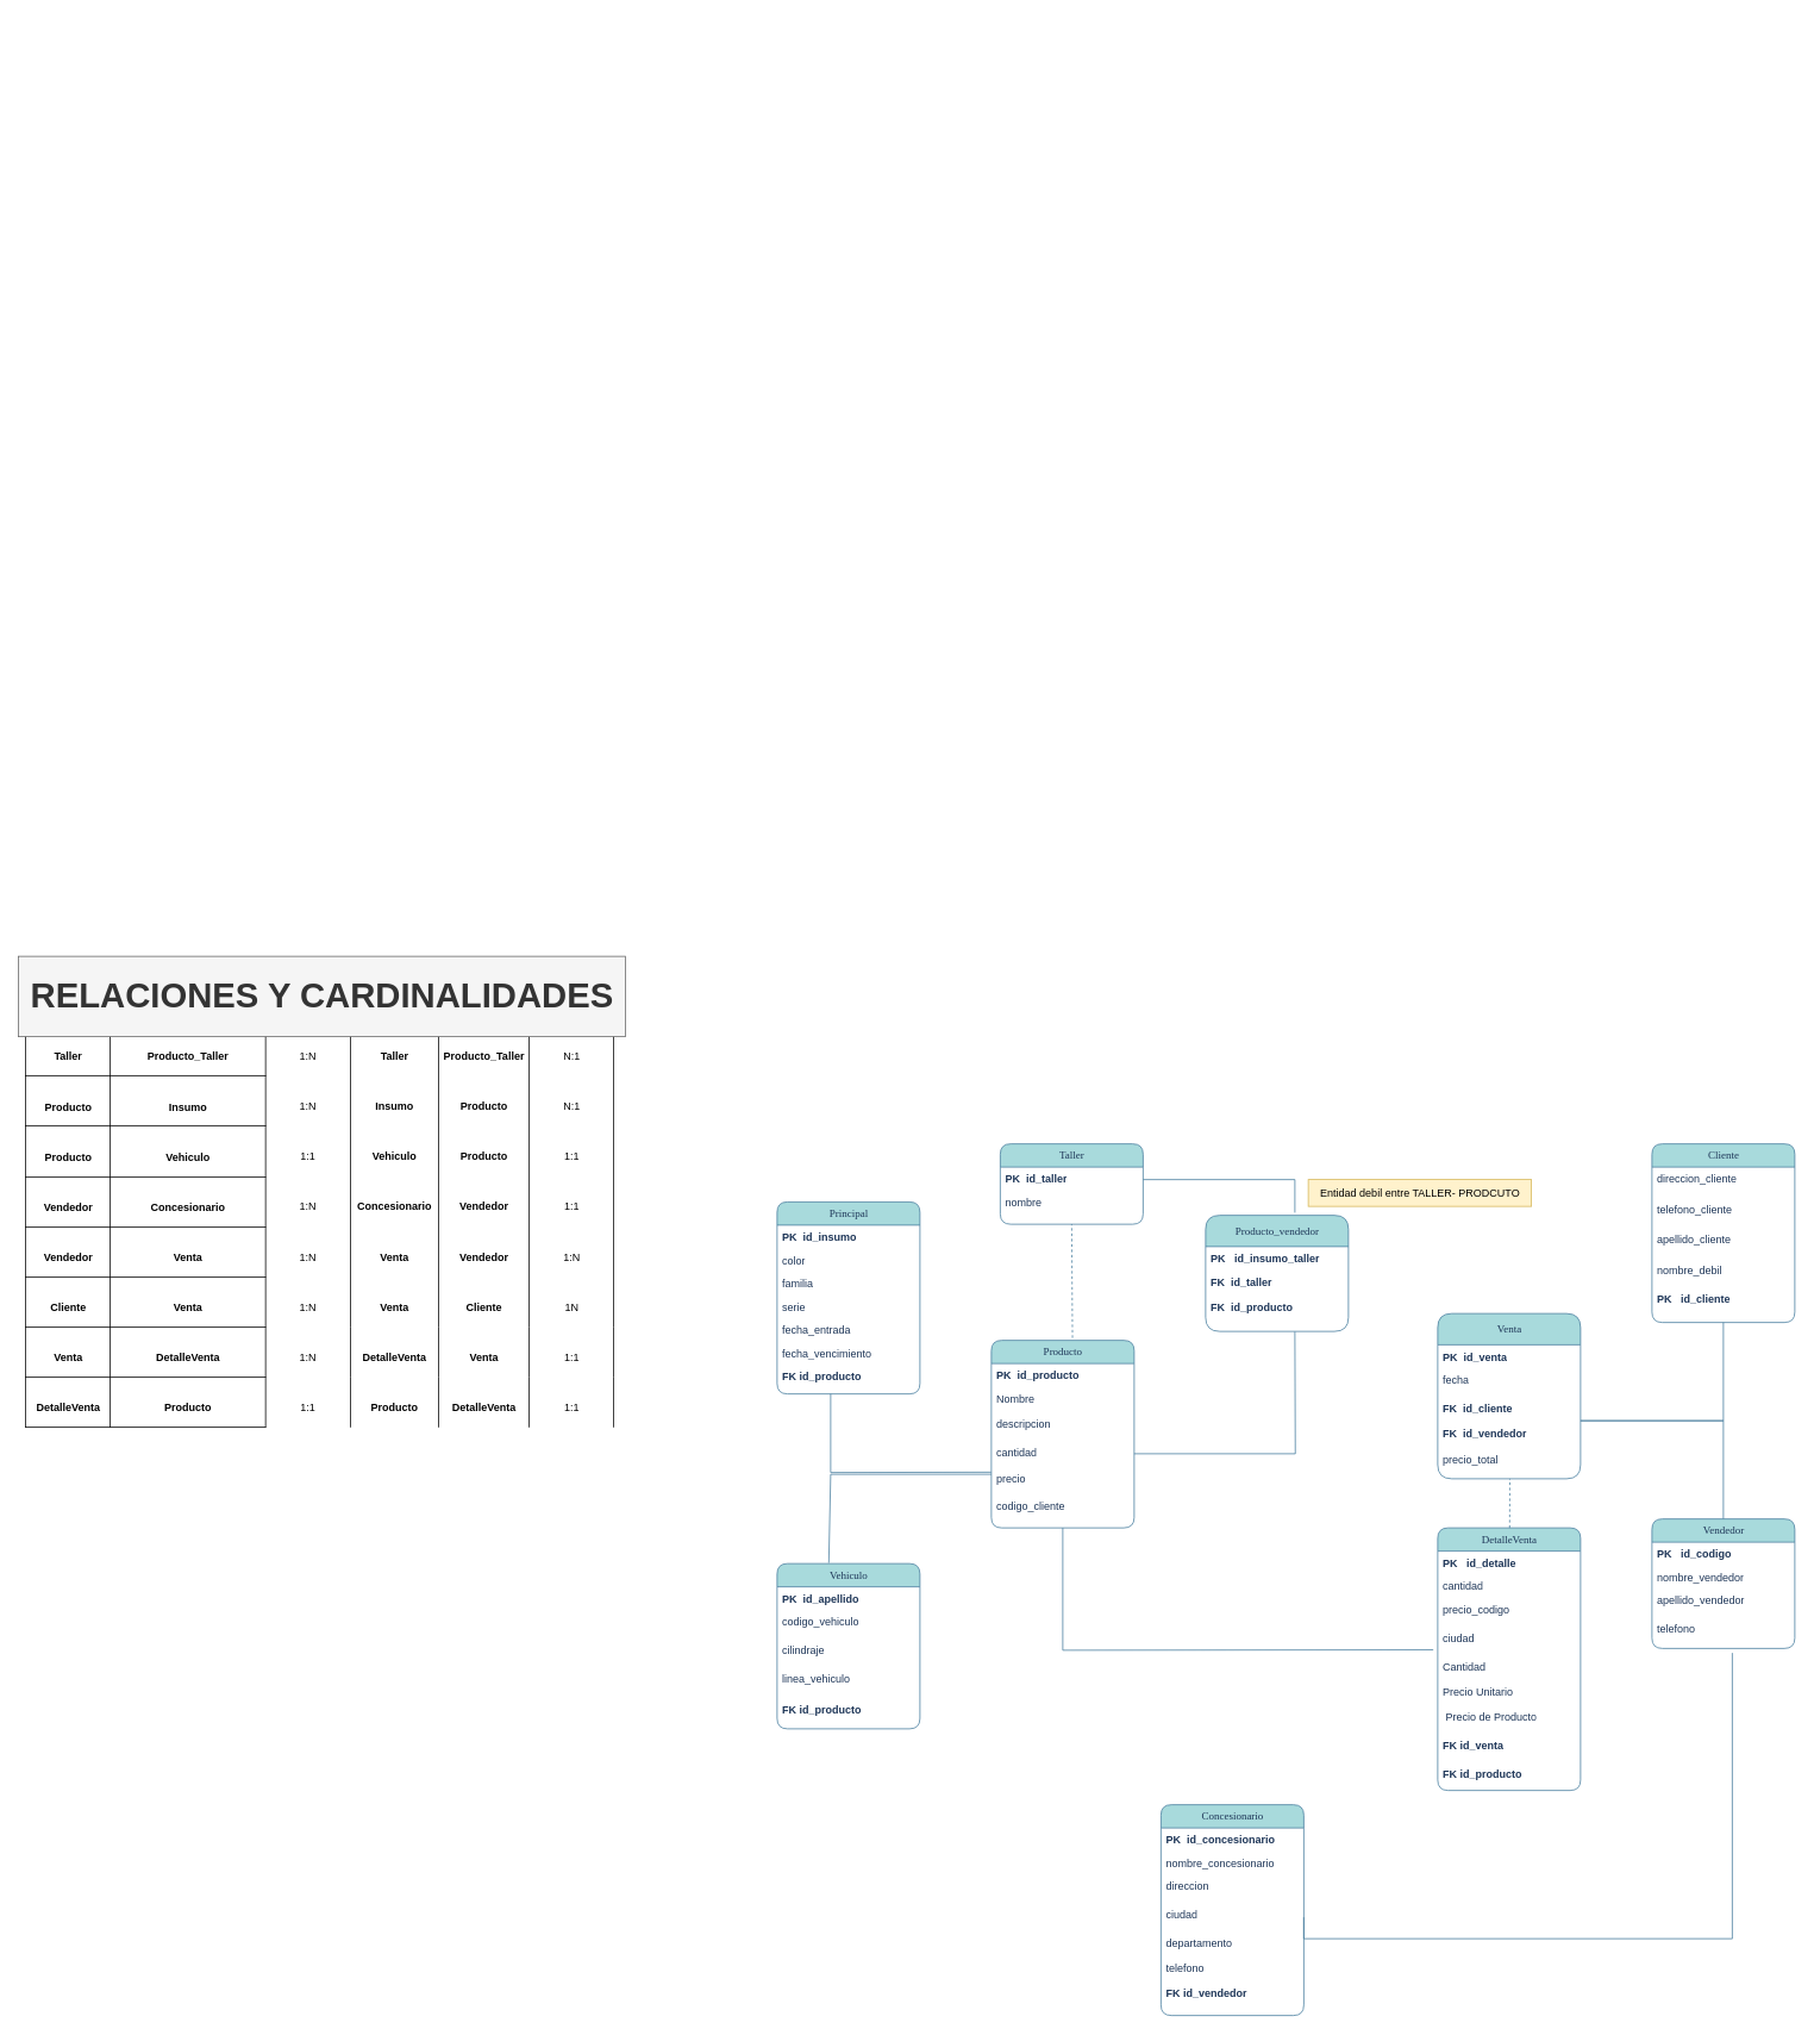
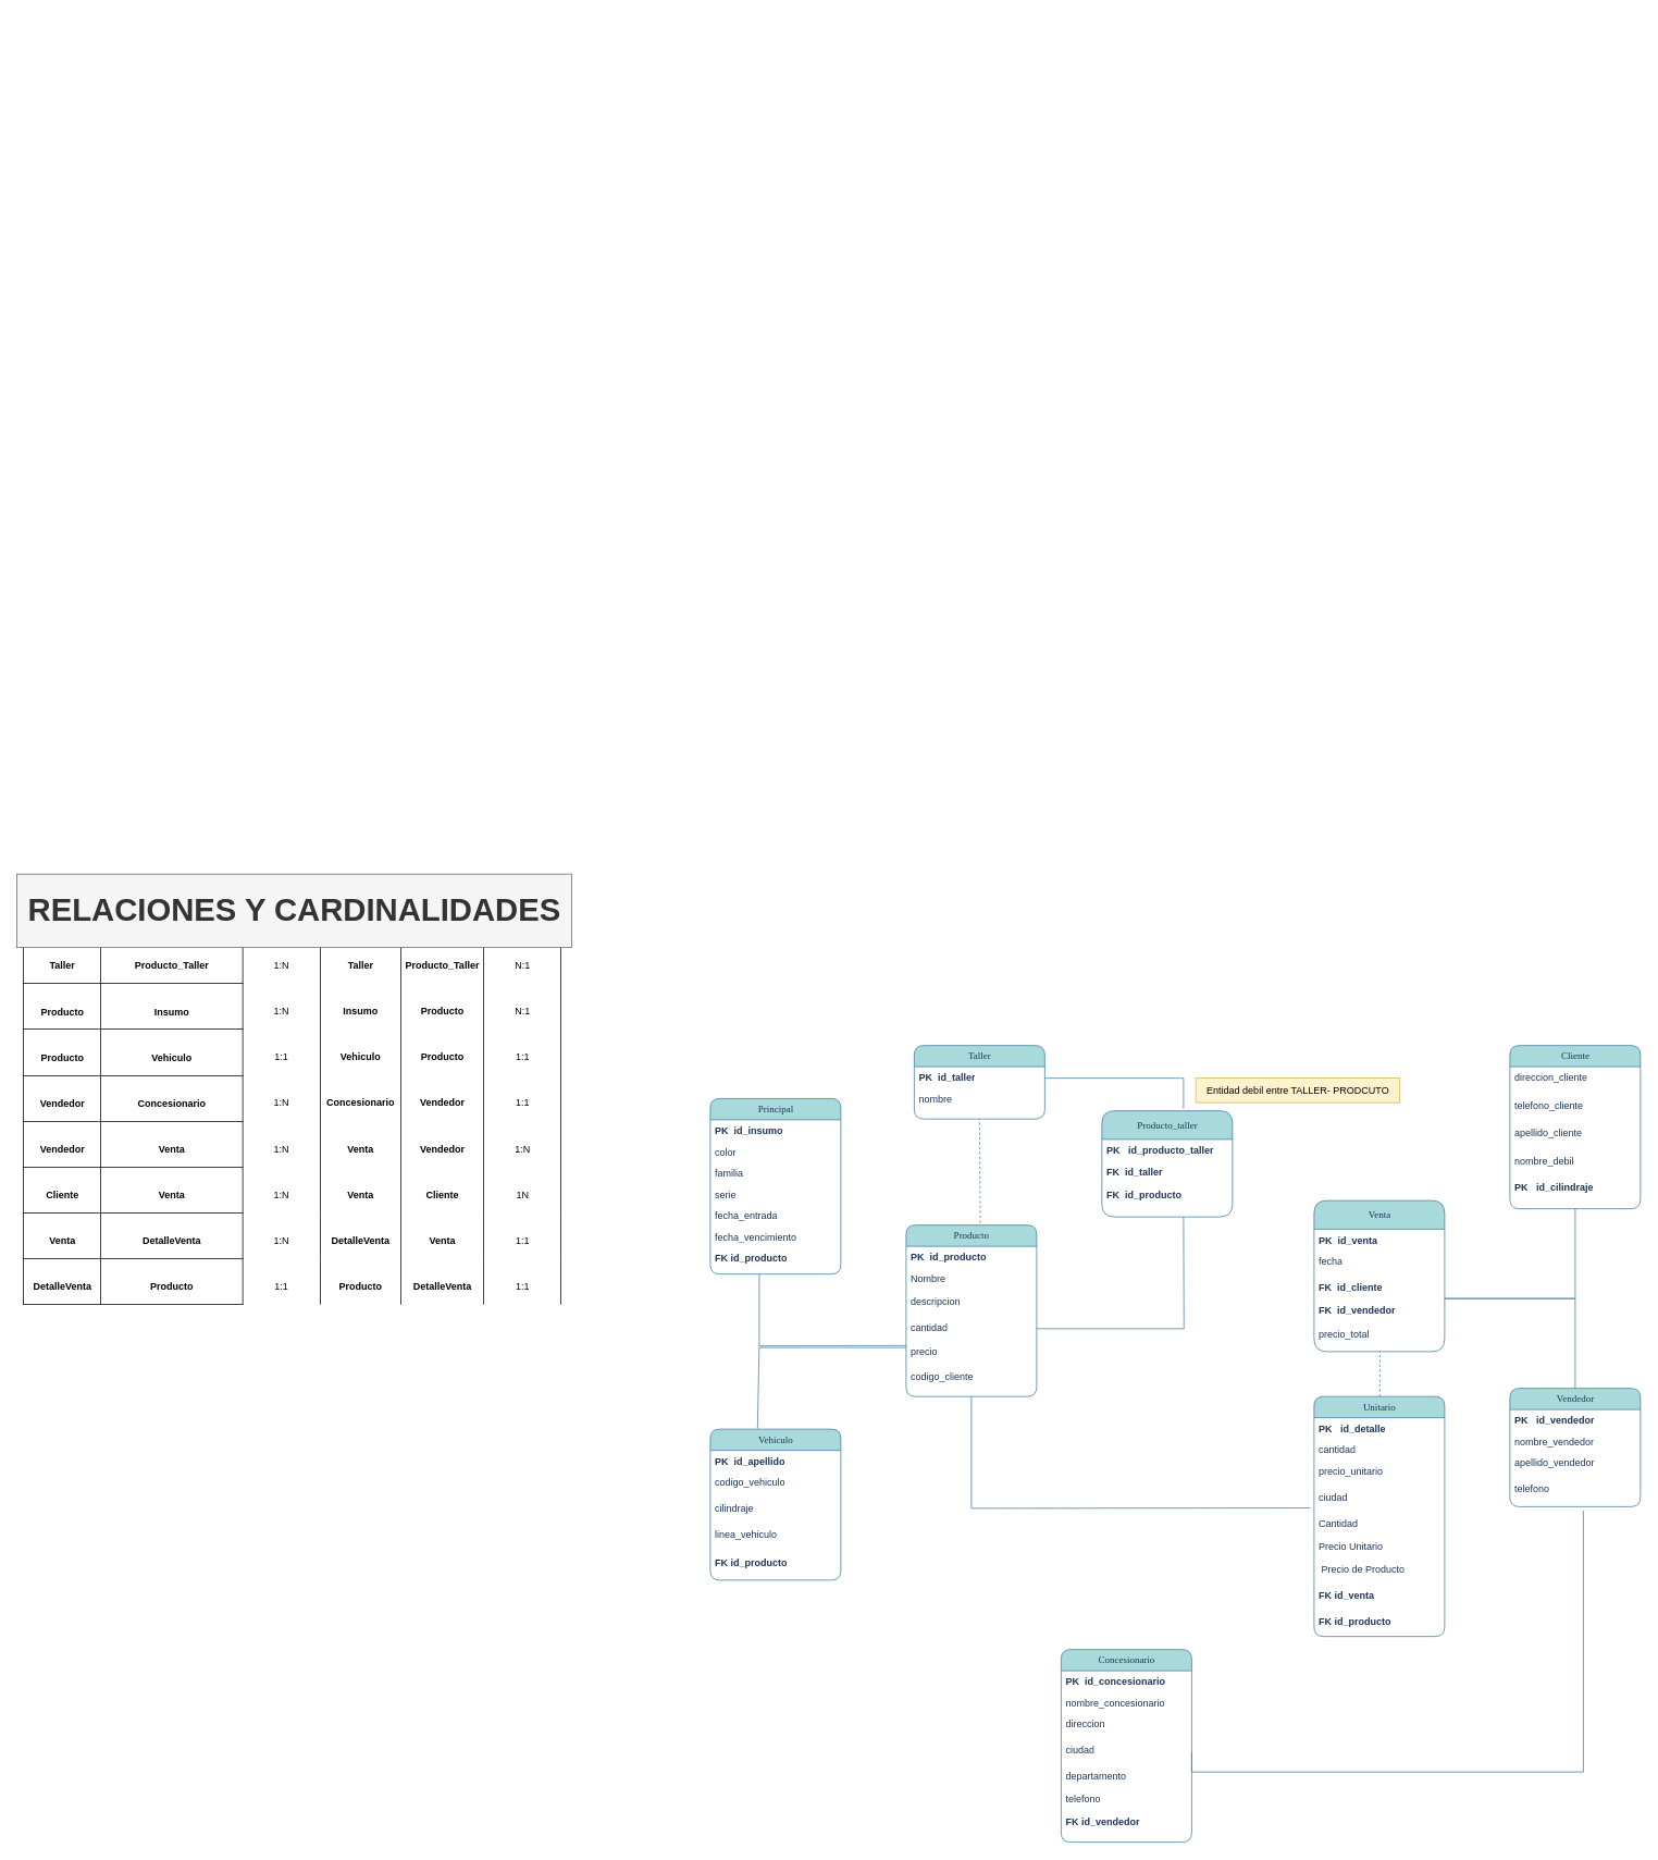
- <mxCell id="63" value="Producto_vendedor" style="swimlane;html=1;fontStyle=0;childLayout=stackLayout;horizontal=1;startSize=35;fillColor=#A8DADC;horizontalStack=0;resizeParent=1;resizeLast=0;collapsible=1;marginBottom=0;swimlaneFillColor=#ffffff;align=center;rounded=1;shadow=0;comic=0;labelBackgroundColor=none;strokeWidth=1;fontFamily=Verdana;fontSize=12;strokeColor=#457B9D;fontColor=#1D3557;" parent="1" vertex="1"><mxGeometry x="1350" y="1360" width="160" height="130" as="geometry" /></mxCell>
+ <mxCell id="63" value="Producto_taller" style="swimlane;html=1;fontStyle=0;childLayout=stackLayout;horizontal=1;startSize=35;fillColor=#A8DADC;horizontalStack=0;resizeParent=1;resizeLast=0;collapsible=1;marginBottom=0;swimlaneFillColor=#ffffff;align=center;rounded=1;shadow=0;comic=0;labelBackgroundColor=none;strokeWidth=1;fontFamily=Verdana;fontSize=12;strokeColor=#457B9D;fontColor=#1D3557;" parent="1" vertex="1"><mxGeometry x="1350" y="1360" width="160" height="130" as="geometry" /></mxCell>
- <mxCell id="64" value="PK&amp;nbsp;&amp;nbsp;   id_insumo_taller " style="text;html=1;strokeColor=none;fillColor=none;spacingLeft=4;spacingRight=4;whiteSpace=wrap;overflow=hidden;rotatable=0;points=[[0,0.5],[1,0.5]];portConstraint=eastwest;fontStyle=1;labelBackgroundColor=none;fontColor=#1D3557;" parent="63" vertex="1"><mxGeometry y="35" width="160" height="26" as="geometry" /></mxCell>
+ <mxCell id="64" value="PK&amp;nbsp;&amp;nbsp;   id_producto_taller " style="text;html=1;strokeColor=none;fillColor=none;spacingLeft=4;spacingRight=4;whiteSpace=wrap;overflow=hidden;rotatable=0;points=[[0,0.5],[1,0.5]];portConstraint=eastwest;fontStyle=1;labelBackgroundColor=none;fontColor=#1D3557;" parent="63" vertex="1"><mxGeometry y="35" width="160" height="26" as="geometry" /></mxCell>
- <mxCell id="23" value="PK&amp;nbsp;&amp;nbsp; id_cliente" style="text;html=1;strokeColor=none;fillColor=none;spacingLeft=4;spacingRight=4;whiteSpace=wrap;overflow=hidden;rotatable=0;points=[[0,0.5],[1,0.5]];portConstraint=eastwest;fontStyle=1;labelBackgroundColor=none;fontColor=#1D3557;" parent="18" vertex="1"><mxGeometry y="160" width="160" height="26" as="geometry" /></mxCell>
+ <mxCell id="23" value="PK&amp;nbsp;&amp;nbsp; id_cilindraje" style="text;html=1;strokeColor=none;fillColor=none;spacingLeft=4;spacingRight=4;whiteSpace=wrap;overflow=hidden;rotatable=0;points=[[0,0.5],[1,0.5]];portConstraint=eastwest;fontStyle=1;labelBackgroundColor=none;fontColor=#1D3557;" parent="18" vertex="1"><mxGeometry y="160" width="160" height="26" as="geometry" /></mxCell>
- <mxCell id="53" value="DetalleVenta" style="swimlane;html=1;fontStyle=0;childLayout=stackLayout;horizontal=1;startSize=26;fillColor=#A8DADC;horizontalStack=0;resizeParent=1;resizeLast=0;collapsible=1;marginBottom=0;swimlaneFillColor=#ffffff;align=center;rounded=1;shadow=0;comic=0;labelBackgroundColor=none;strokeWidth=1;fontFamily=Verdana;fontSize=12;strokeColor=#457B9D;fontColor=#1D3557;" parent="1" vertex="1"><mxGeometry x="1610" y="1710" width="160" height="294" as="geometry" /></mxCell>
+ <mxCell id="53" value="Unitario" style="swimlane;html=1;fontStyle=0;childLayout=stackLayout;horizontal=1;startSize=26;fillColor=#A8DADC;horizontalStack=0;resizeParent=1;resizeLast=0;collapsible=1;marginBottom=0;swimlaneFillColor=#ffffff;align=center;rounded=1;shadow=0;comic=0;labelBackgroundColor=none;strokeWidth=1;fontFamily=Verdana;fontSize=12;strokeColor=#457B9D;fontColor=#1D3557;" parent="1" vertex="1"><mxGeometry x="1610" y="1710" width="160" height="294" as="geometry" /></mxCell>
- <mxCell id="25" value="PK&amp;nbsp;&amp;nbsp; id_codigo" style="text;html=1;strokeColor=none;fillColor=none;spacingLeft=4;spacingRight=4;whiteSpace=wrap;overflow=hidden;rotatable=0;points=[[0,0.5],[1,0.5]];portConstraint=eastwest;fontStyle=1;labelBackgroundColor=none;fontColor=#1D3557;" parent="24" vertex="1"><mxGeometry y="26" width="160" height="26" as="geometry" /></mxCell>
+ <mxCell id="25" value="PK&amp;nbsp;&amp;nbsp; id_vendedor" style="text;html=1;strokeColor=none;fillColor=none;spacingLeft=4;spacingRight=4;whiteSpace=wrap;overflow=hidden;rotatable=0;points=[[0,0.5],[1,0.5]];portConstraint=eastwest;fontStyle=1;labelBackgroundColor=none;fontColor=#1D3557;" parent="24" vertex="1"><mxGeometry y="26" width="160" height="26" as="geometry" /></mxCell>
- <mxCell id="56" value=" precio_codigo" style="text;html=1;strokeColor=none;fillColor=none;spacingLeft=4;spacingRight=4;whiteSpace=wrap;overflow=hidden;rotatable=0;points=[[0,0.5],[1,0.5]];portConstraint=eastwest;labelBackgroundColor=none;fontColor=#1D3557;" parent="53" vertex="1"><mxGeometry y="78" width="160" height="32" as="geometry" /></mxCell>
+ <mxCell id="56" value=" precio_unitario" style="text;html=1;strokeColor=none;fillColor=none;spacingLeft=4;spacingRight=4;whiteSpace=wrap;overflow=hidden;rotatable=0;points=[[0,0.5],[1,0.5]];portConstraint=eastwest;labelBackgroundColor=none;fontColor=#1D3557;" parent="53" vertex="1"><mxGeometry y="78" width="160" height="32" as="geometry" /></mxCell>
